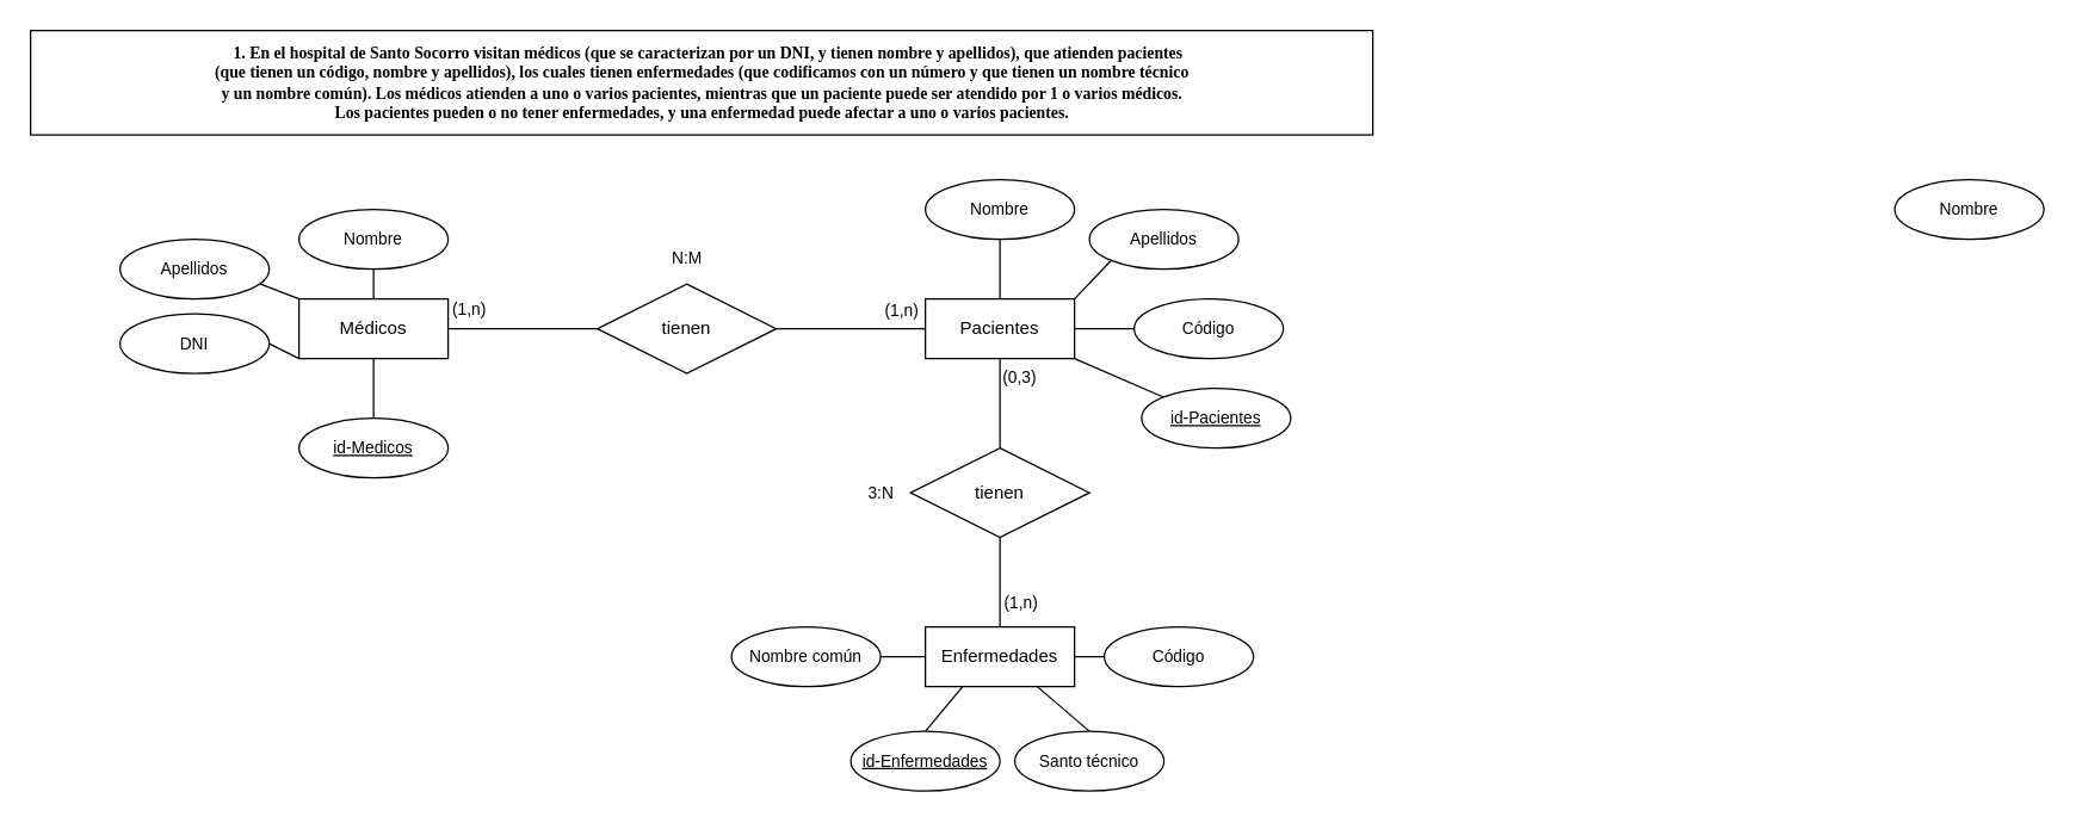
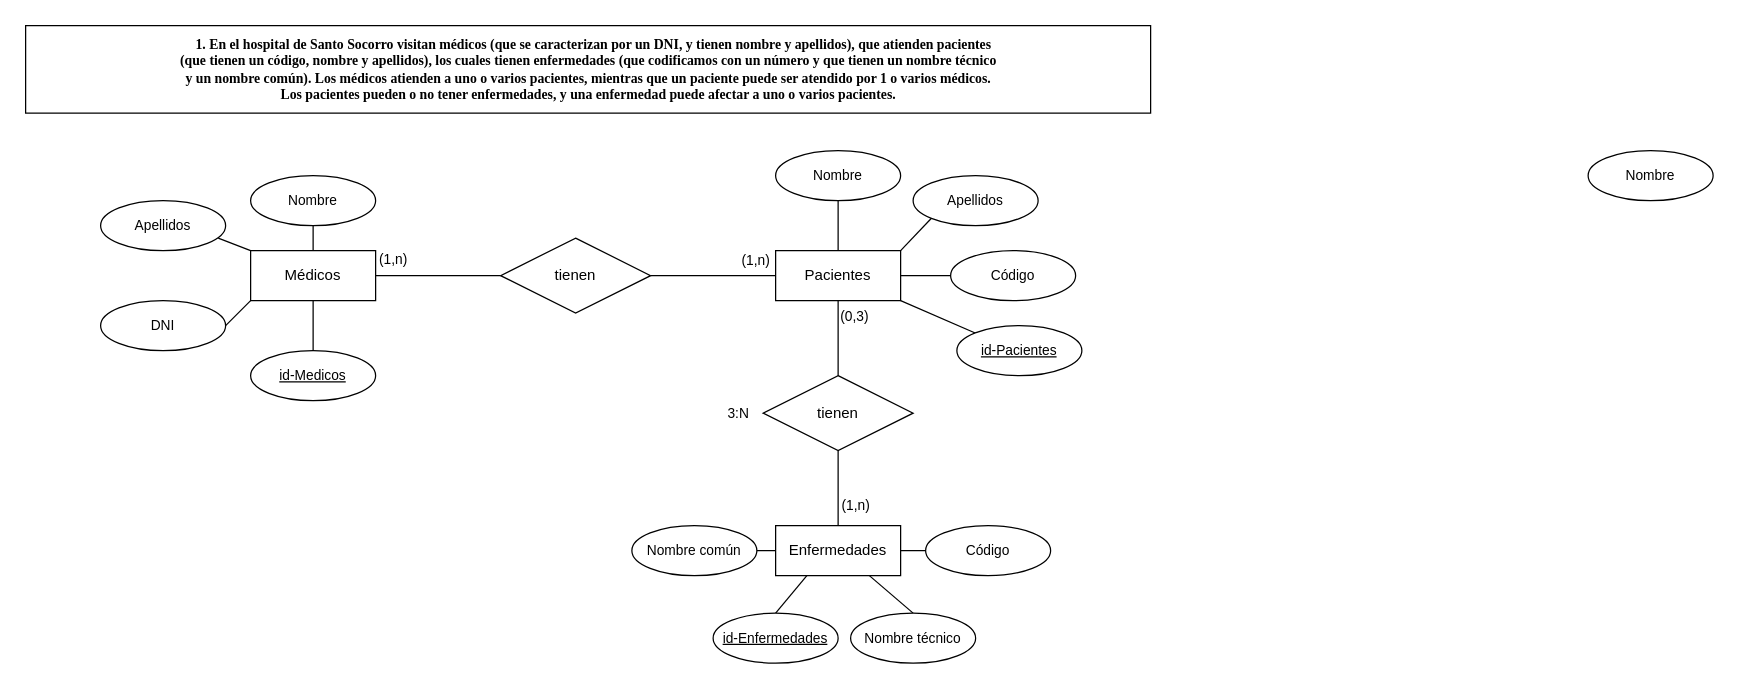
- <mxCell id="39" value="N:M" style="text;html=1;align=center;verticalAlign=middle;resizable=0;points=[];autosize=1;strokeColor=none;fillColor=none;fontSize=11;fontFamily=Helvetica;fontColor=default;" vertex="1" parent="1"><mxGeometry x="440" y="158" width="40" height="30" as="geometry" /></mxCell>
- <mxCell id="19" value="DNI" style="ellipse;whiteSpace=wrap;html=1;align=center;fontFamily=Helvetica;fontSize=11;fontColor=default;" vertex="1" parent="1"><mxGeometry x="80" y="210" width="100" height="40" as="geometry" /></mxCell>
+ <mxCell id="19" value="DNI" style="ellipse;whiteSpace=wrap;html=1;align=center;fontFamily=Helvetica;fontSize=11;fontColor=default;" vertex="1" parent="1"><mxGeometry x="80" y="240" width="100" height="40" as="geometry" /></mxCell>
- <mxCell id="37" value="Nombre común" style="ellipse;whiteSpace=wrap;html=1;align=center;fontFamily=Helvetica;fontSize=11;fontColor=default;" vertex="1" parent="1"><mxGeometry x="490" y="420" width="100" height="40" as="geometry" /></mxCell>
+ <mxCell id="37" value="Nombre común" style="ellipse;whiteSpace=wrap;html=1;align=center;fontFamily=Helvetica;fontSize=11;fontColor=default;" vertex="1" parent="1"><mxGeometry x="505" y="420" width="100" height="40" as="geometry" /></mxCell>
- <mxCell id="36" value="Santo técnico" style="ellipse;whiteSpace=wrap;html=1;align=center;fontFamily=Helvetica;fontSize=11;fontColor=default;" vertex="1" parent="1"><mxGeometry x="680" y="490" width="100" height="40" as="geometry" /></mxCell>
+ <mxCell id="36" value="Nombre técnico" style="ellipse;whiteSpace=wrap;html=1;align=center;fontFamily=Helvetica;fontSize=11;fontColor=default;" vertex="1" parent="1"><mxGeometry x="680" y="490" width="100" height="40" as="geometry" /></mxCell>
